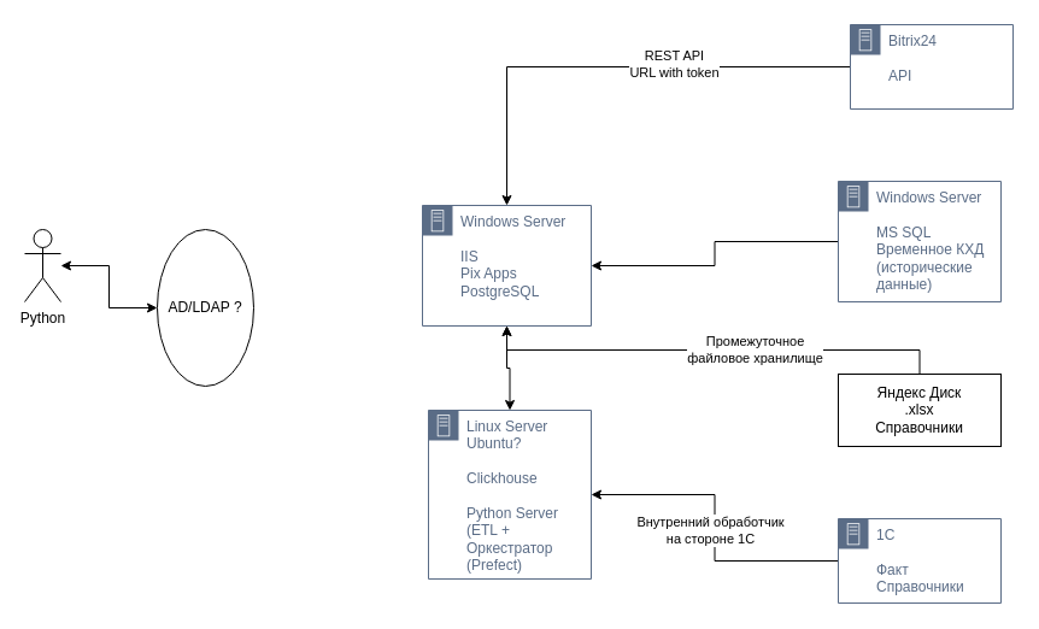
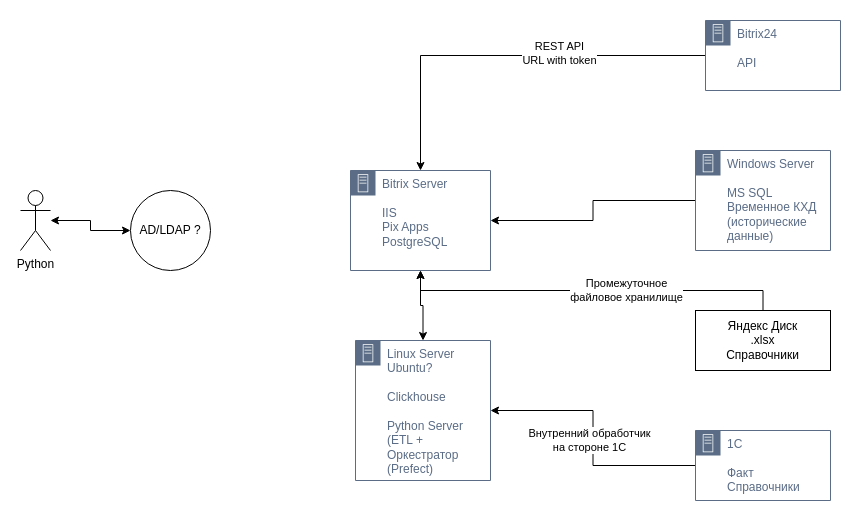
- <mxCell id="3" value="Windows Server&lt;br&gt;&lt;br&gt;IIS&lt;br&gt;Pix Apps&lt;br&gt;PostgreSQL" style="points=[[0,0],[0.25,0],[0.5,0],[0.75,0],[1,0],[1,0.25],[1,0.5],[1,0.75],[1,1],[0.75,1],[0.5,1],[0.25,1],[0,1],[0,0.75],[0,0.5],[0,0.25]];outlineConnect=0;gradientColor=none;html=1;whiteSpace=wrap;fontSize=12;fontStyle=0;container=1;pointerEvents=0;collapsible=0;recursiveResize=0;shape=mxgraph.aws4.group;grIcon=mxgraph.aws4.group_on_premise;strokeColor=#5A6C86;fillColor=none;verticalAlign=top;align=left;spacingLeft=30;fontColor=#5A6C86;dashed=0;" parent="1" vertex="1"><mxGeometry x="350" y="170" width="140" height="100" as="geometry" /></mxCell>
+ <mxCell id="3" value="Bitrix Server&lt;br&gt;&lt;br&gt;IIS&lt;br&gt;Pix Apps&lt;br&gt;PostgreSQL" style="points=[[0,0],[0.25,0],[0.5,0],[0.75,0],[1,0],[1,0.25],[1,0.5],[1,0.75],[1,1],[0.75,1],[0.5,1],[0.25,1],[0,1],[0,0.75],[0,0.5],[0,0.25]];outlineConnect=0;gradientColor=none;html=1;whiteSpace=wrap;fontSize=12;fontStyle=0;container=1;pointerEvents=0;collapsible=0;recursiveResize=0;shape=mxgraph.aws4.group;grIcon=mxgraph.aws4.group_on_premise;strokeColor=#5A6C86;fillColor=none;verticalAlign=top;align=left;spacingLeft=30;fontColor=#5A6C86;dashed=0;" parent="1" vertex="1"><mxGeometry x="350" y="170" width="140" height="100" as="geometry" /></mxCell>
- <mxCell id="5" value="AD/LDAP ?" style="ellipse;whiteSpace=wrap;html=1;aspect=fixed;" vertex="1" parent="1"><mxGeometry x="130" y="190" width="80" height="130" as="geometry" /></mxCell>
+ <mxCell id="5" value="AD/LDAP ?" style="ellipse;whiteSpace=wrap;html=1;aspect=fixed;" vertex="1" parent="1"><mxGeometry x="130" y="190" width="80" height="80" as="geometry" /></mxCell>
